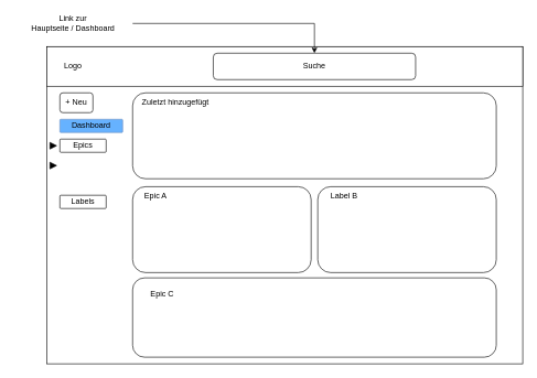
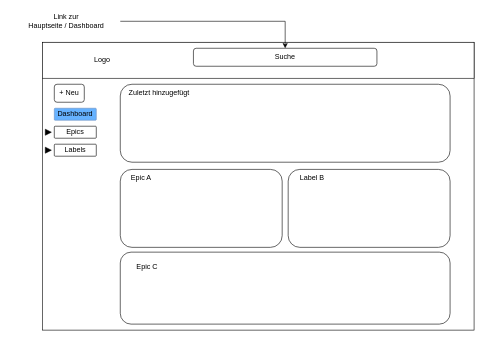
- <mxCell id="4" value="Logo" style="text;html=1;strokeColor=none;fillColor=none;align=center;verticalAlign=middle;whiteSpace=wrap;rounded=0;" parent="1" vertex="1"><mxGeometry x="80" y="85" width="60" height="30" as="geometry" /></mxCell>
+ <mxCell id="4" value="Logo" style="text;html=1;strokeColor=none;fillColor=none;align=center;verticalAlign=middle;whiteSpace=wrap;rounded=0;" parent="1" vertex="1"><mxGeometry x="140" y="85" width="60" height="30" as="geometry" /></mxCell>
- <mxCell id="7" value="Suche" style="rounded=1;whiteSpace=wrap;html=1;" parent="1" vertex="1"><mxGeometry x="322" y="80" width="306" height="40" as="geometry" /></mxCell>
+ <mxCell id="7" value="Suche" style="rounded=1;whiteSpace=wrap;html=1;" parent="1" vertex="1"><mxGeometry x="322" y="80" width="306" height="30" as="geometry" /></mxCell>
- <mxCell id="9" value="Dashboard" style="rounded=1;whiteSpace=wrap;html=1;arcSize=7;fillColor=#66B2FF;strokeColor=#6c8ebf;" parent="1" vertex="1"><mxGeometry x="90" y="180" width="95" height="20" as="geometry" /></mxCell>
+ <mxCell id="9" value="Dashboard" style="rounded=1;whiteSpace=wrap;html=1;arcSize=7;fillColor=#66B2FF;strokeColor=#6c8ebf;" parent="1" vertex="1"><mxGeometry x="90" y="180" width="70" height="20" as="geometry" /></mxCell>
- <mxCell id="11" value="Labels" style="rounded=1;whiteSpace=wrap;html=1;arcSize=7;" parent="1" vertex="1"><mxGeometry x="90" y="295" width="70" height="20" as="geometry" /></mxCell>
+ <mxCell id="11" value="Labels" style="rounded=1;whiteSpace=wrap;html=1;arcSize=7;" parent="1" vertex="1"><mxGeometry x="90" y="240" width="70" height="20" as="geometry" /></mxCell>
